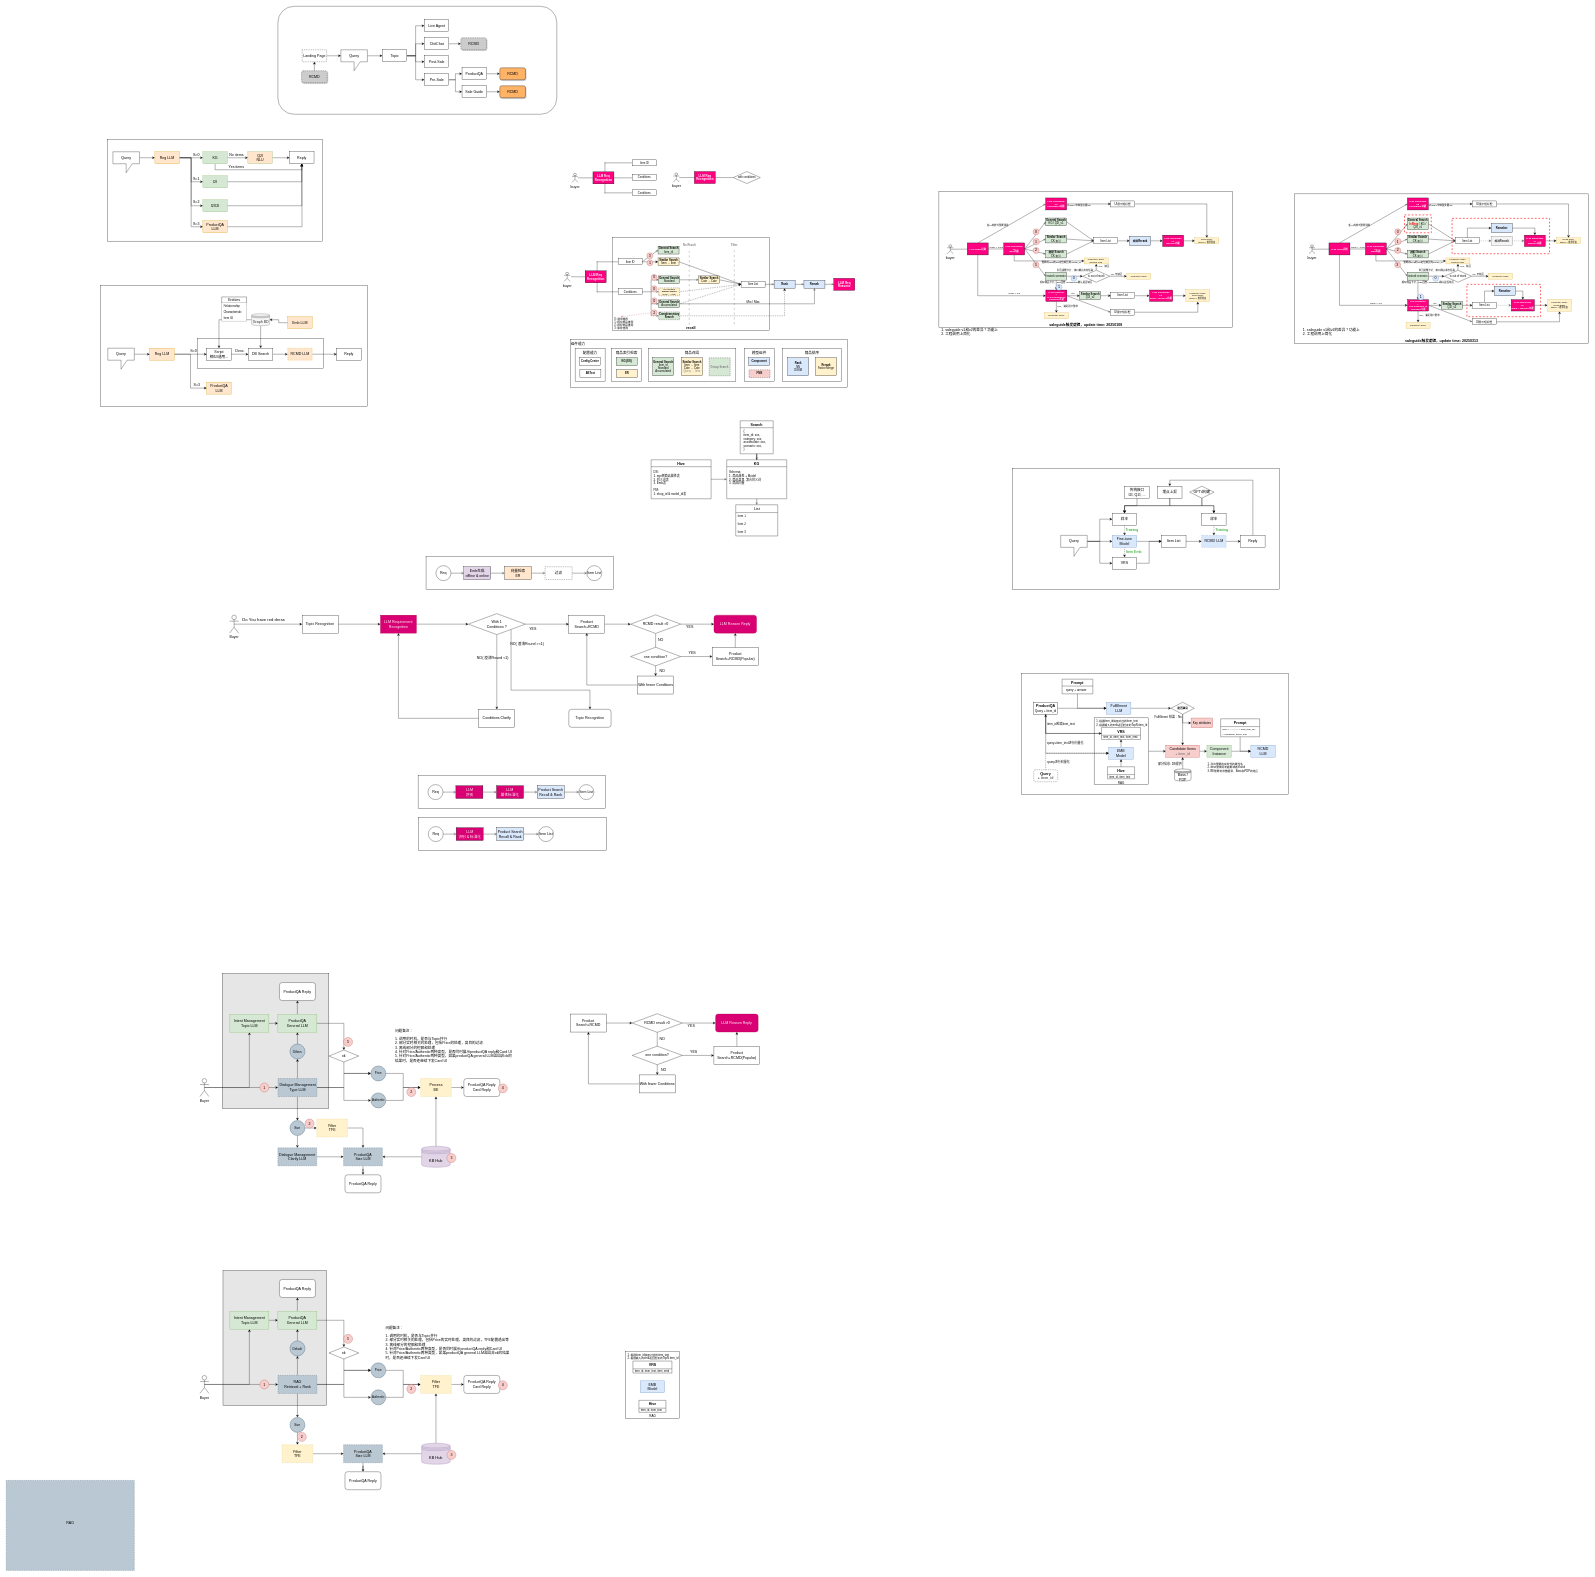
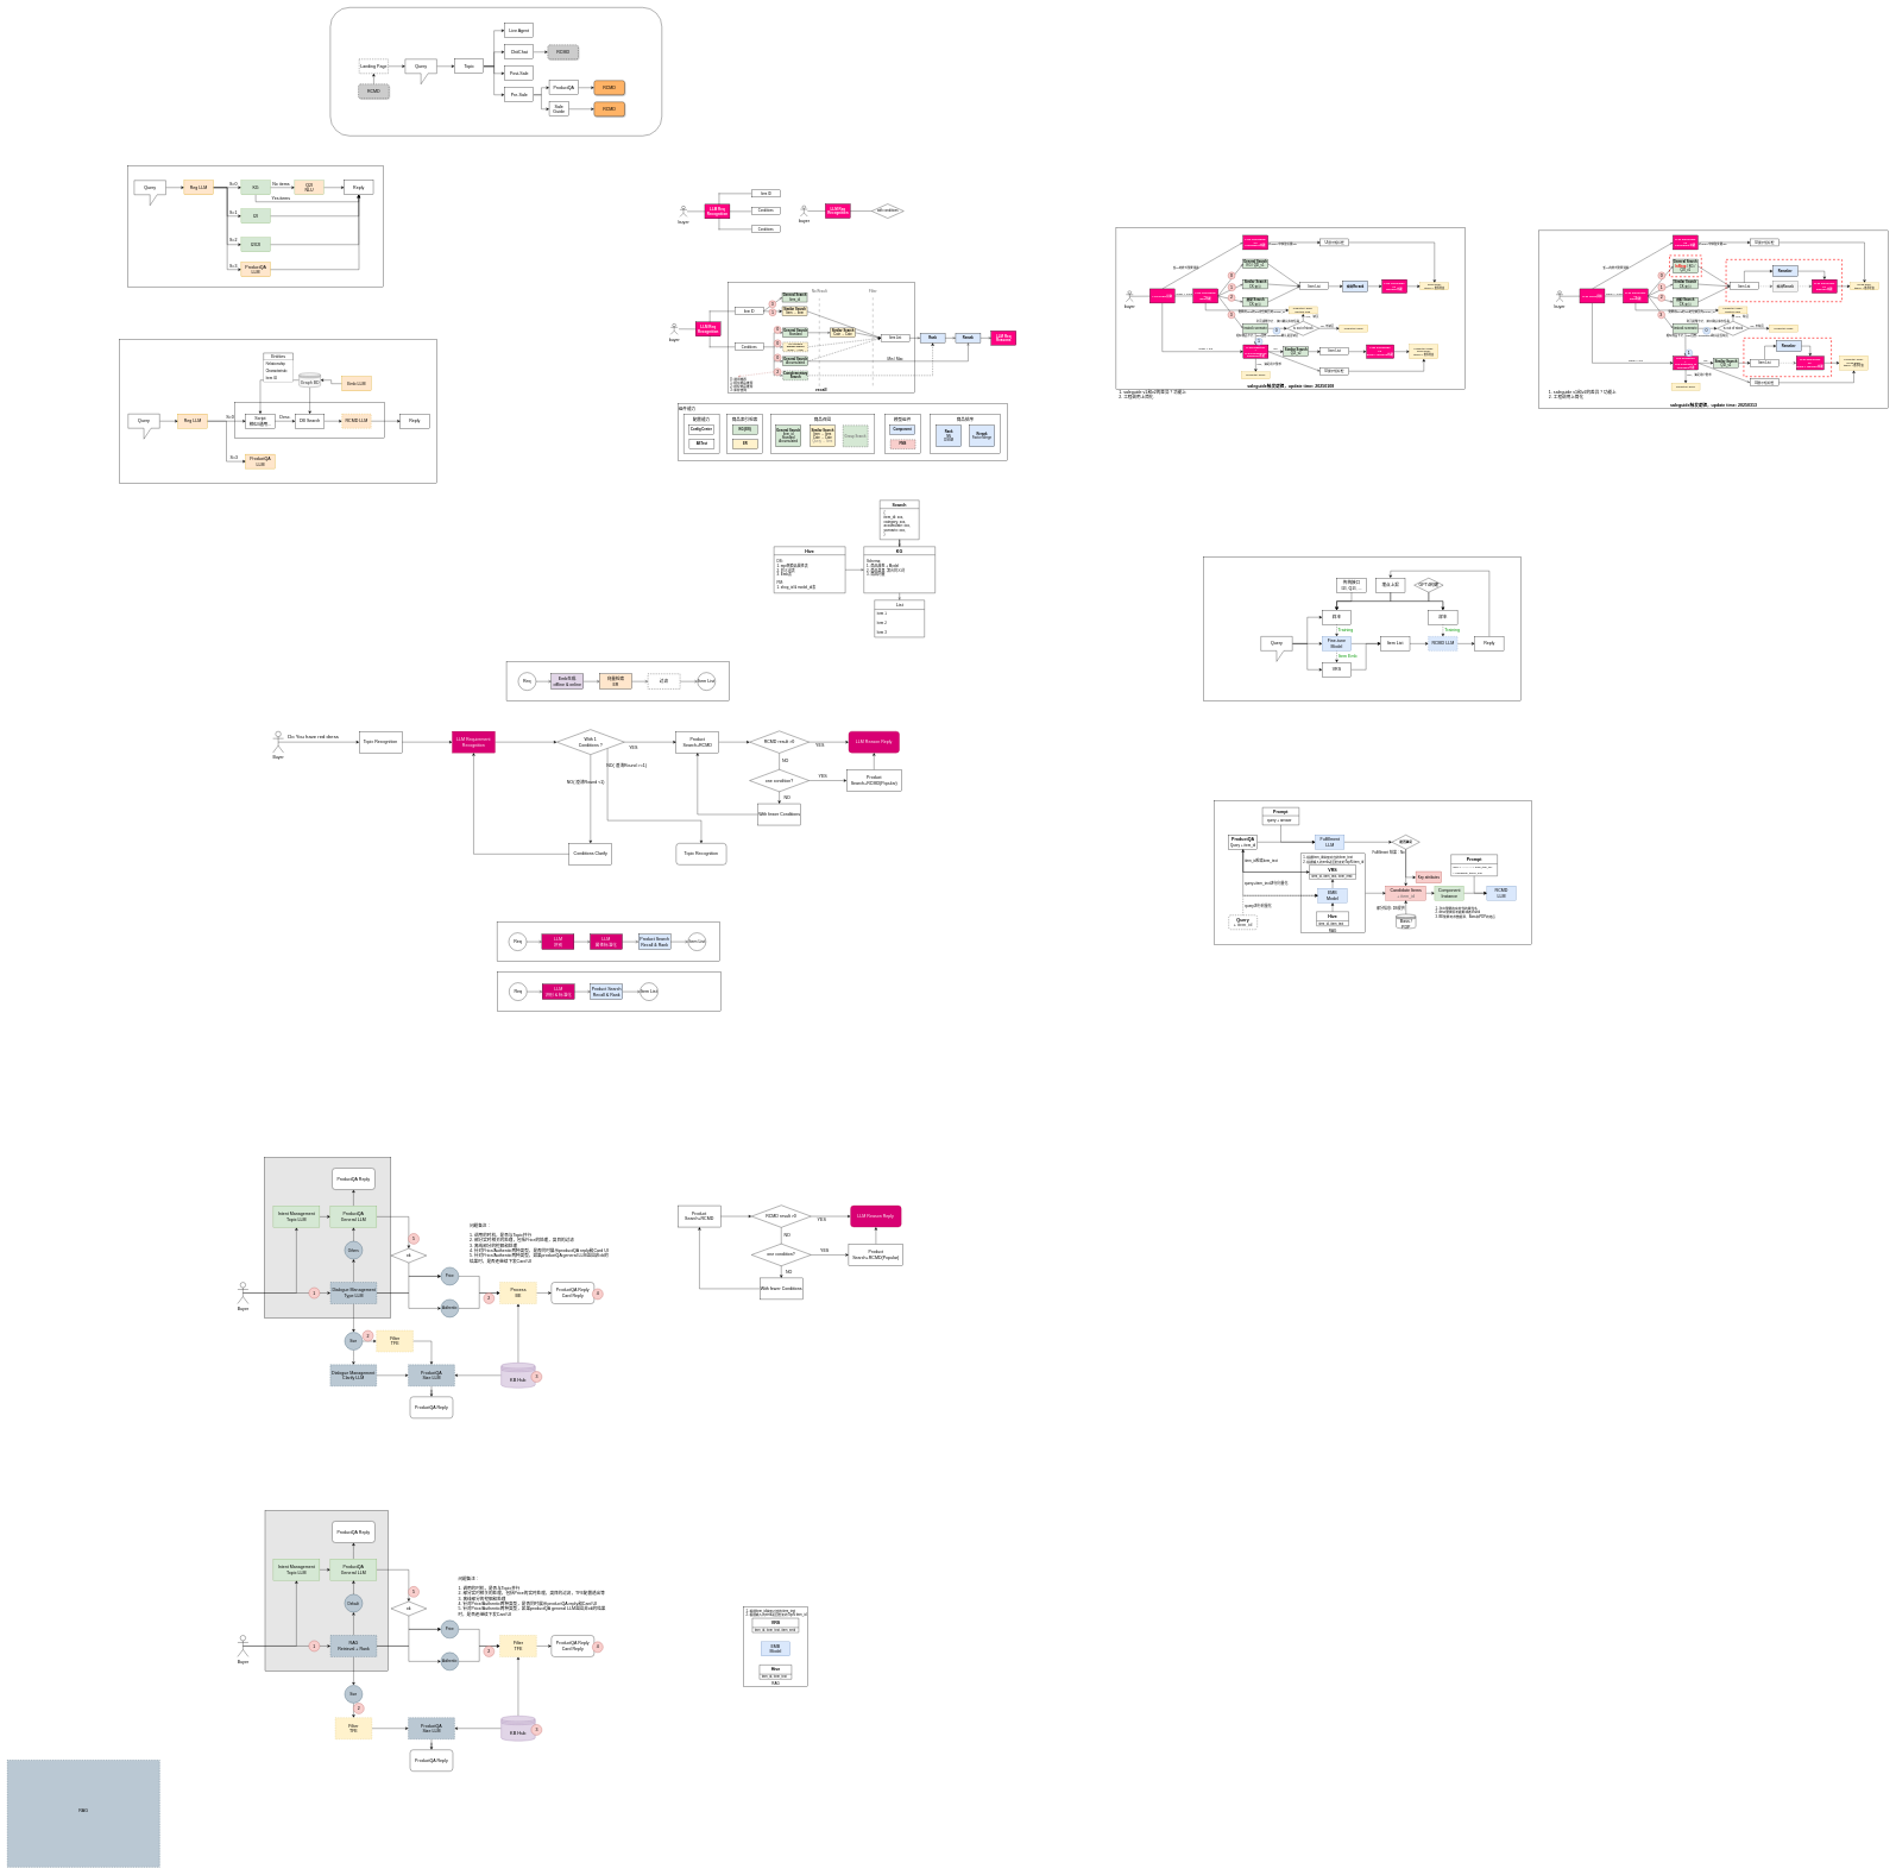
- <mxCell id="182" value="Sale Guide" style="rounded=0;whiteSpace=wrap;html=1;" parent="1" vertex="1"><mxGeometry x="1540" y="285" width="81.5" height="40" as="geometry" /></mxCell>
+ <mxCell id="182" value="Sale Guide" style="rounded=0;whiteSpace=wrap;html=1;" parent="1" vertex="1"><mxGeometry x="1540" y="285" width="55" height="40" as="geometry" /></mxCell>
- <mxCell id="115" value="&lt;b&gt;Rerank&lt;/b&gt;&lt;div&gt;Factor Merge&lt;/div&gt;" style="rounded=0;whiteSpace=wrap;html=1;fillColor=#fff2cc;strokeColor=#000000;fontSize=9;" parent="1" vertex="1"><mxGeometry x="2719" y="1192" width="70" height="60" as="geometry" /></mxCell>
+ <mxCell id="115" value="&lt;b&gt;Rerank&lt;/b&gt;&lt;div&gt;Factor Merge&lt;/div&gt;" style="rounded=0;whiteSpace=wrap;html=1;fillColor=#dae8fc;strokeColor=#000000;fontSize=9;" parent="1" vertex="1"><mxGeometry x="2719" y="1192" width="70" height="60" as="geometry" /></mxCell>
- <mxCell id="419" value="&lt;div style=&quot;font-size: 10px;&quot;&gt;Key attributes&lt;/div&gt;" style="rounded=0;whiteSpace=wrap;html=1;fontSize=10;spacing=0;spacingBottom=0;spacingTop=0;fillColor=#f8cecc;strokeColor=#b85450;" parent="1" vertex="1"><mxGeometry x="3970.69" y="2393" width="72.13" height="32.5" as="geometry" /></mxCell>
+ <mxCell id="419" value="&lt;div style=&quot;font-size: 10px;&quot;&gt;Key attributes&lt;/div&gt;" style="rounded=0;whiteSpace=wrap;html=1;fontSize=10;spacing=0;spacingBottom=0;spacingTop=0;fillColor=#f8cecc;strokeColor=#b85450;" parent="1" vertex="1"><mxGeometry x="3970.69" y="2443" width="72.13" height="32.5" as="geometry" /></mxCell>
